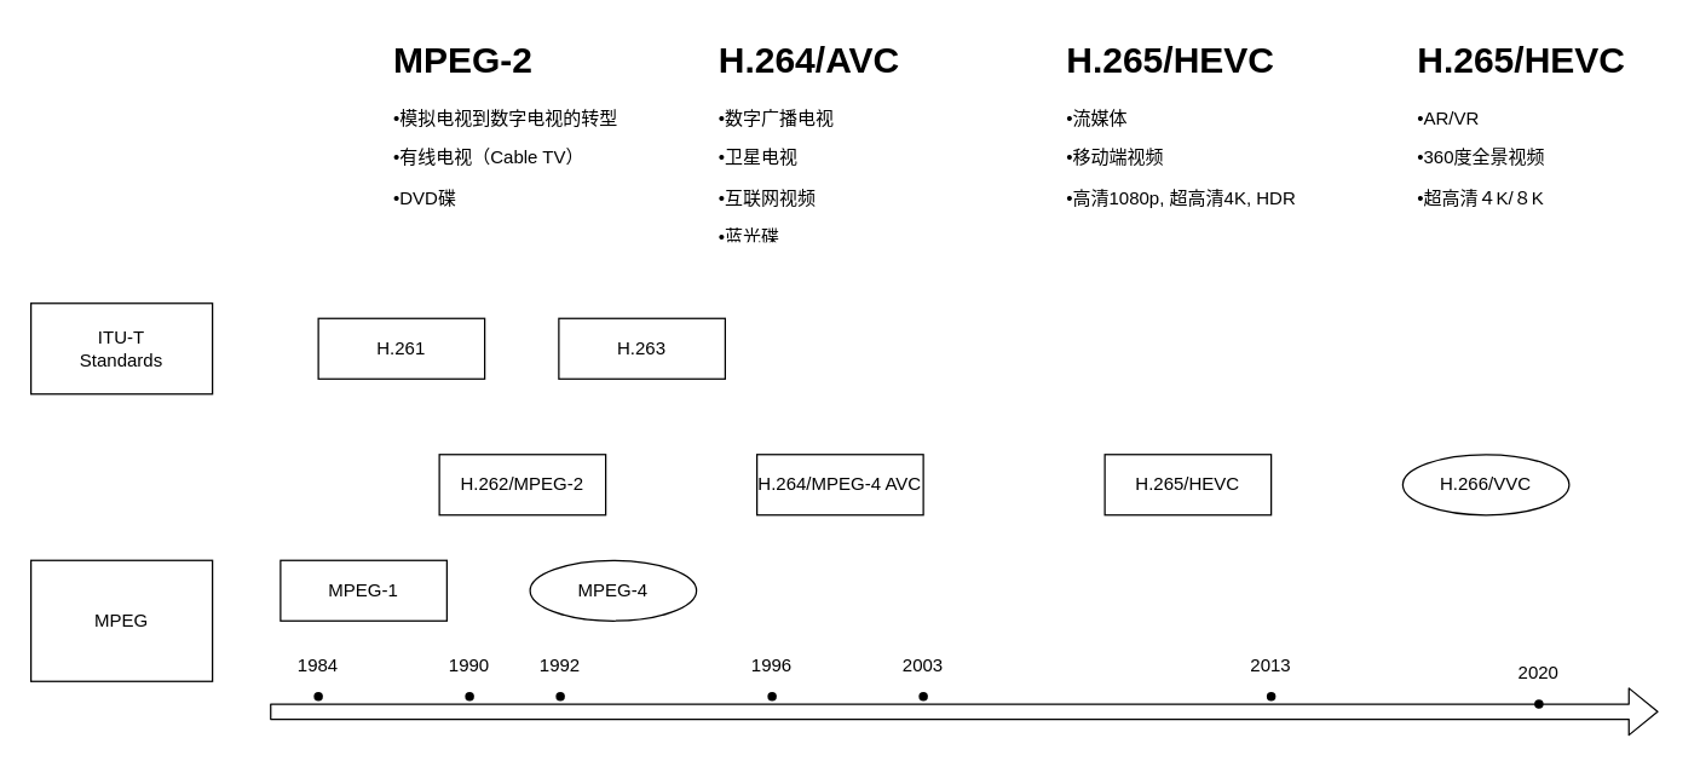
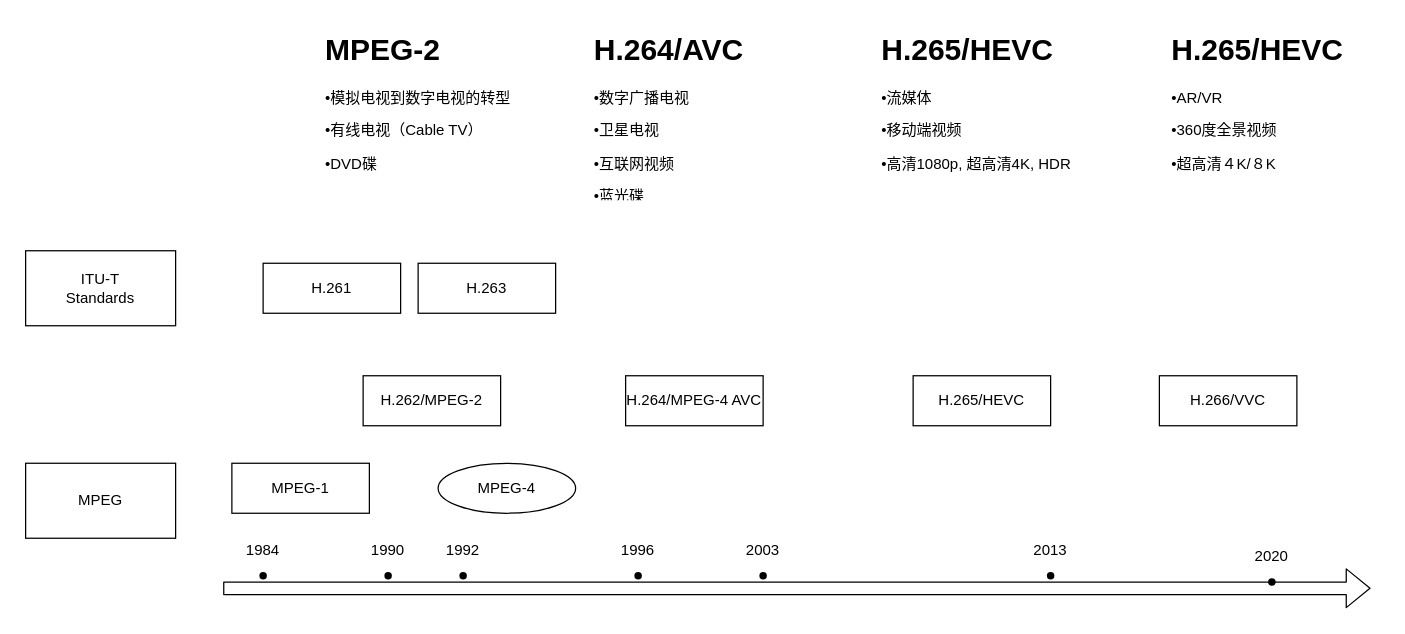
- <mxCell id="22" value="H.263" style="rounded=0;whiteSpace=wrap;html=1;" parent="1" vertex="1"><mxGeometry x="369" y="210" width="110" height="40" as="geometry" /></mxCell>
+ <mxCell id="22" value="H.263" style="rounded=0;whiteSpace=wrap;html=1;" parent="1" vertex="1"><mxGeometry x="334" y="210" width="110" height="40" as="geometry" /></mxCell>
- <mxCell id="26" value="H.266/VVC" style="ellipse;whiteSpace=wrap;html=1;" parent="1" vertex="1"><mxGeometry x="927" y="300" width="110" height="40" as="geometry" /></mxCell>
+ <mxCell id="26" value="H.266/VVC" style="rounded=0;whiteSpace=wrap;html=1;" parent="1" vertex="1"><mxGeometry x="927" y="300" width="110" height="40" as="geometry" /></mxCell>
- <mxCell id="10" value="MPEG" style="rounded=0;whiteSpace=wrap;html=1;" parent="1" vertex="1"><mxGeometry x="20" y="370" width="120" height="80" as="geometry" /></mxCell>
+ <mxCell id="10" value="MPEG" style="rounded=0;whiteSpace=wrap;html=1;" parent="1" vertex="1"><mxGeometry x="20" y="370" width="120" height="60" as="geometry" /></mxCell>
